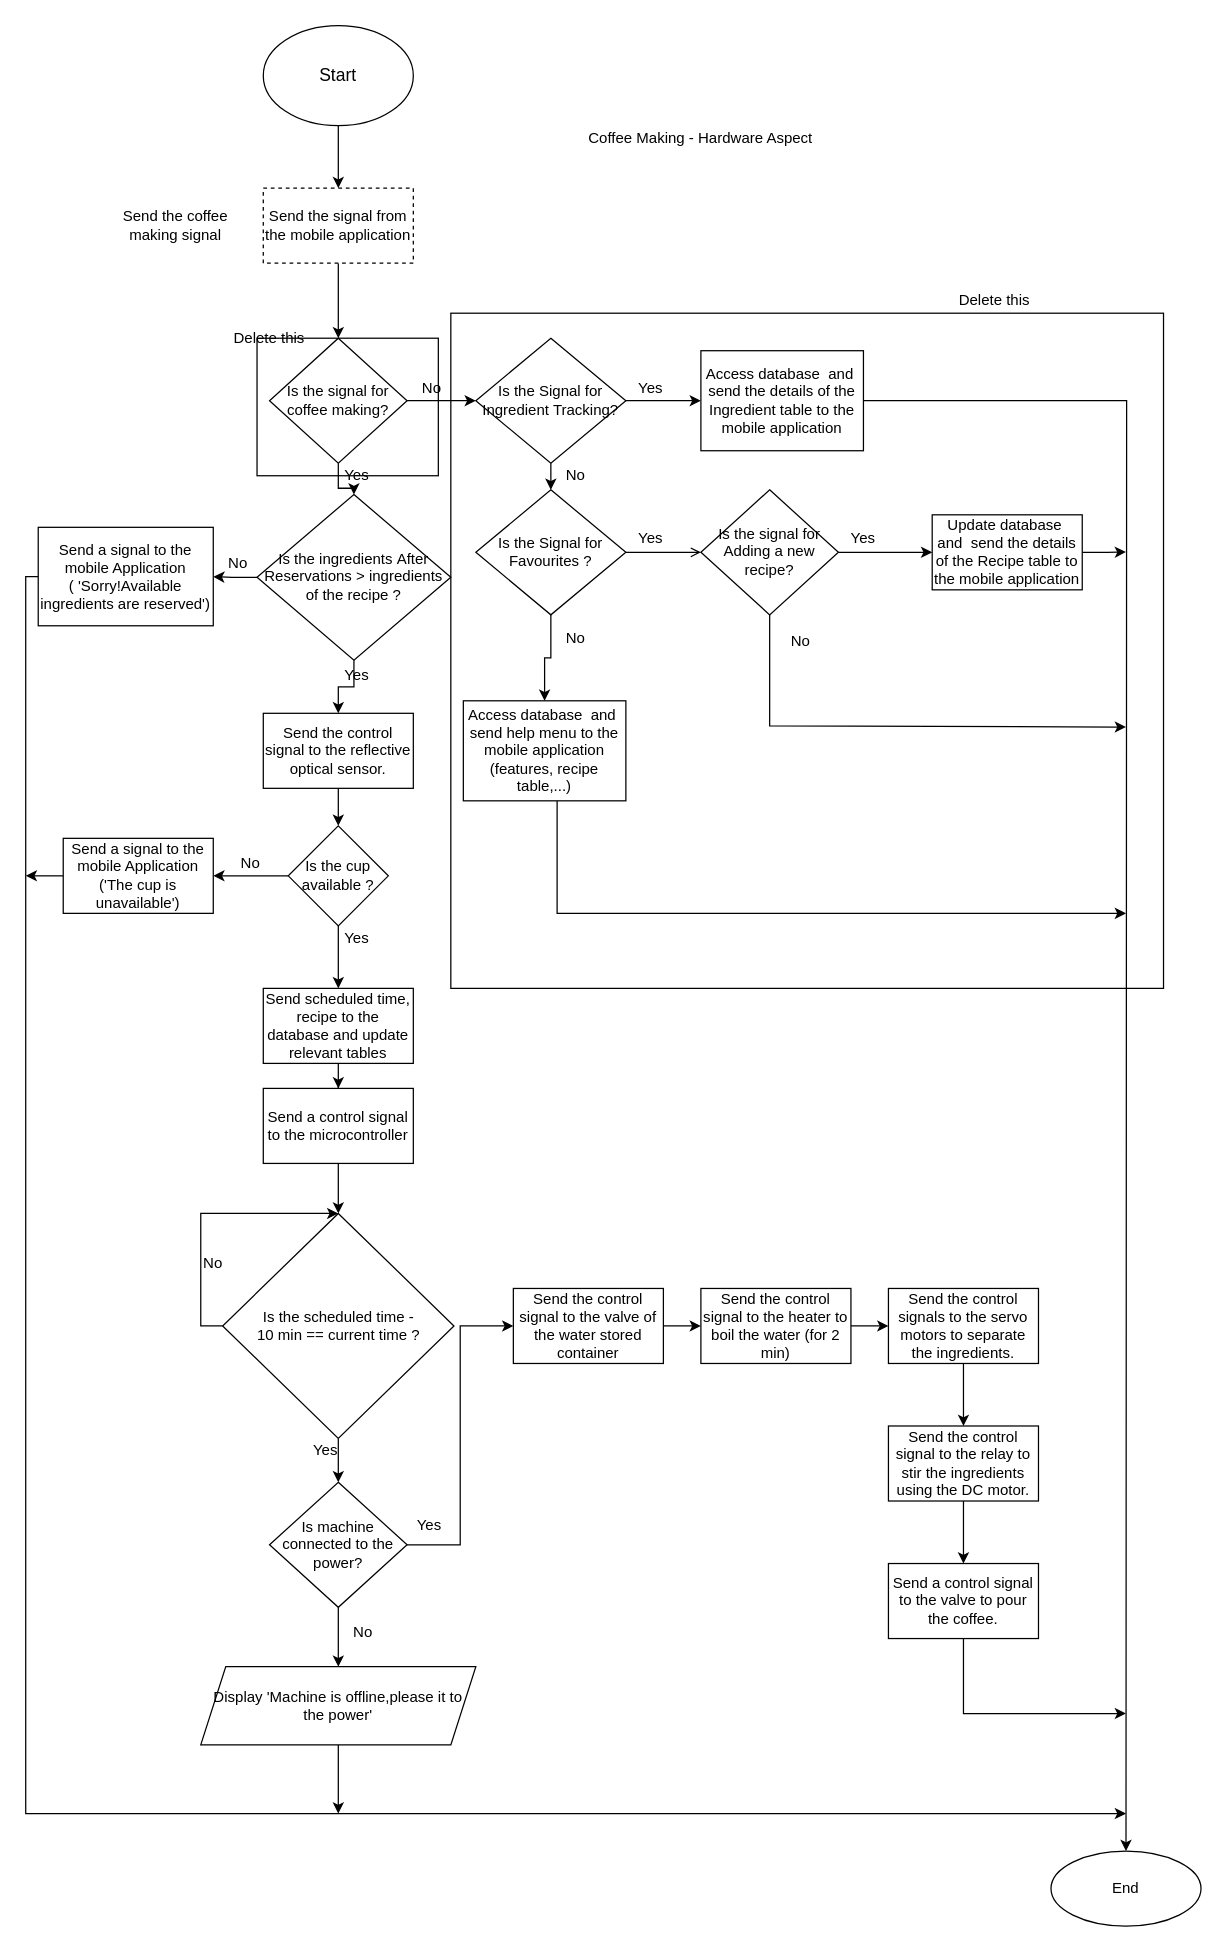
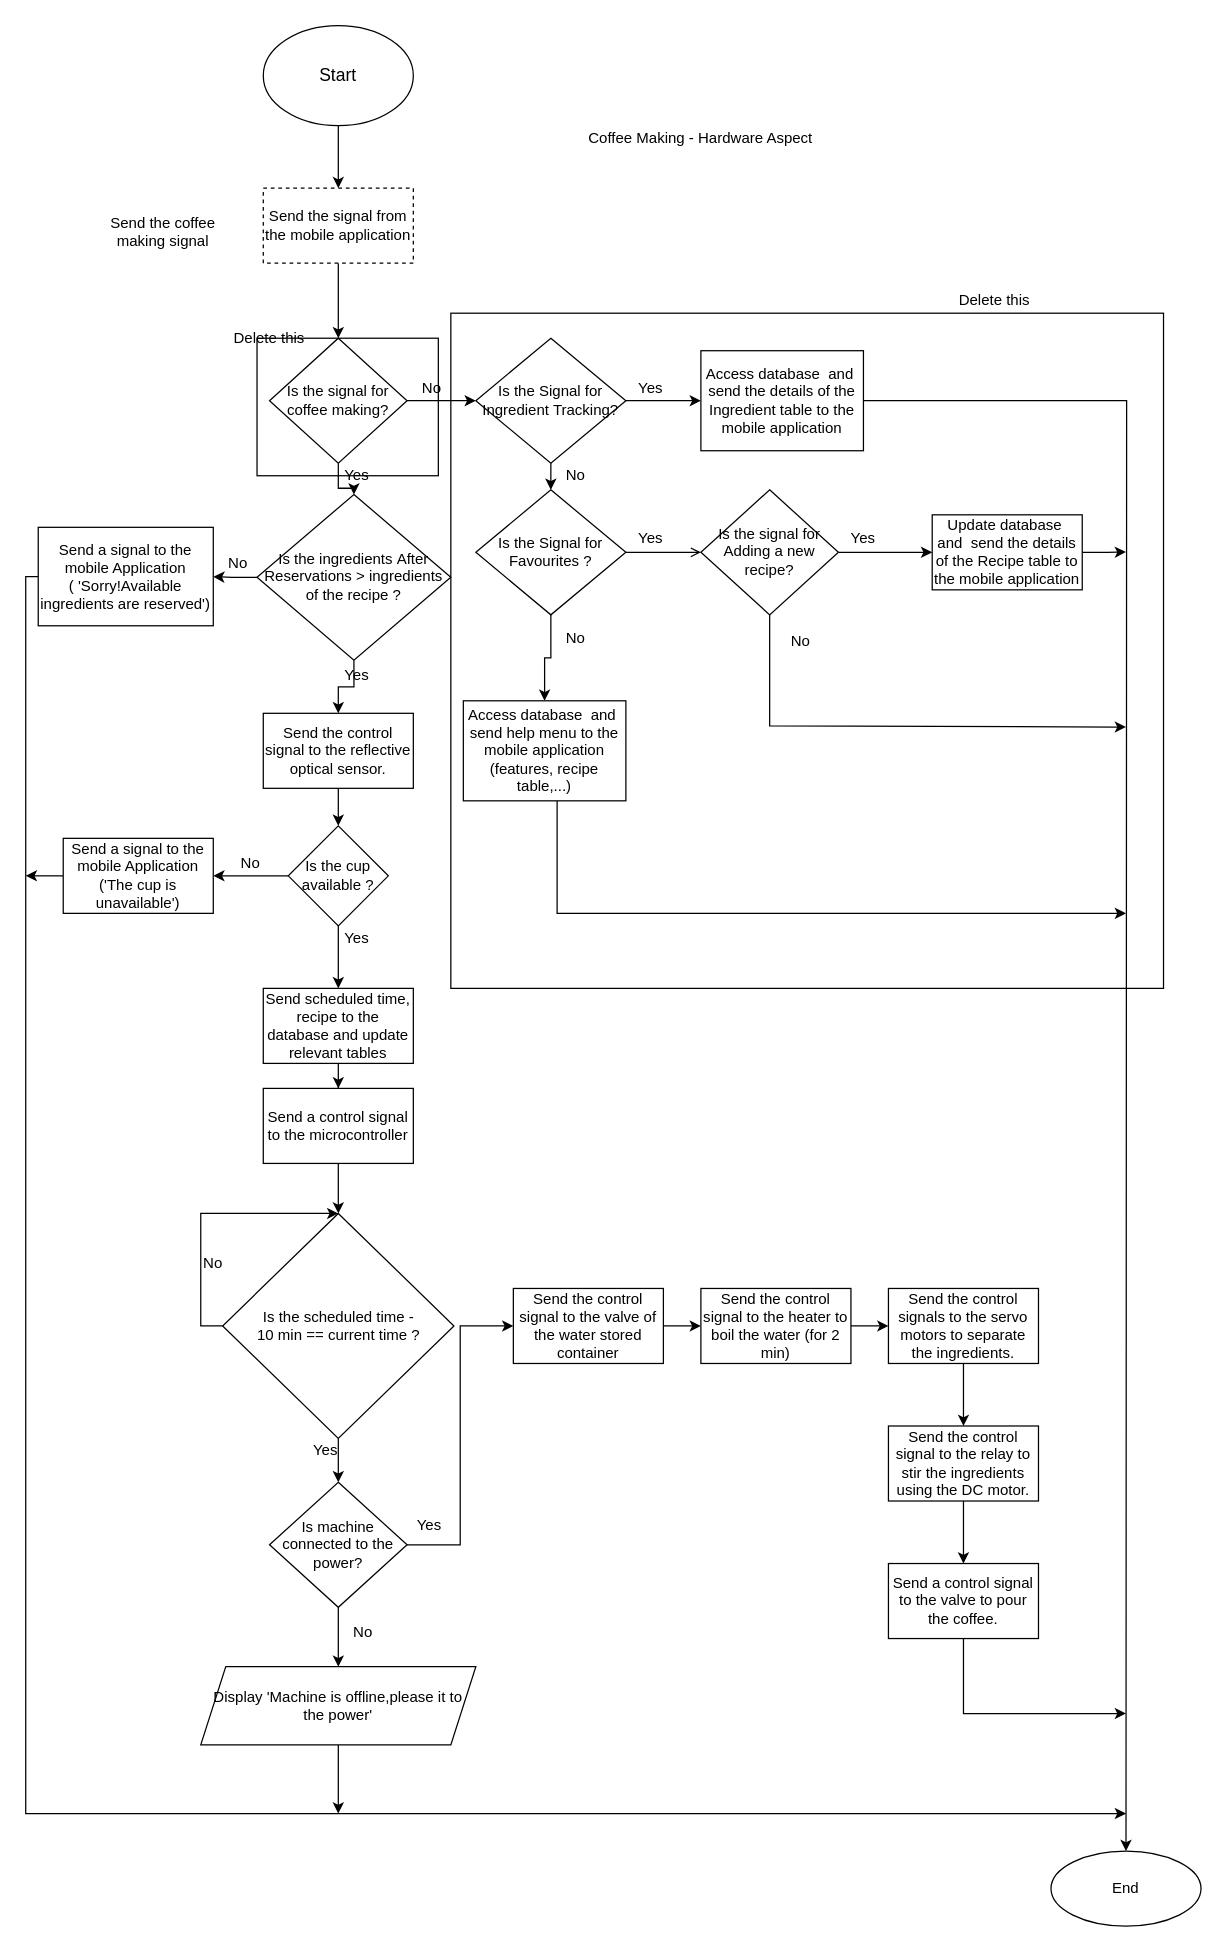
- <mxCell id="77" value="Send the coffee making signal " style="text;html=1;strokeColor=none;fillColor=none;align=center;verticalAlign=middle;whiteSpace=wrap;rounded=0;" vertex="1" parent="1"><mxGeometry x="90" y="170" width="100" height="20" as="geometry" /></mxCell>
+ <mxCell id="77" value="Send the coffee making signal " style="text;html=1;strokeColor=none;fillColor=none;align=center;verticalAlign=middle;whiteSpace=wrap;rounded=0;" vertex="1" parent="1"><mxGeometry x="80" y="175" width="100" height="20" as="geometry" /></mxCell>
